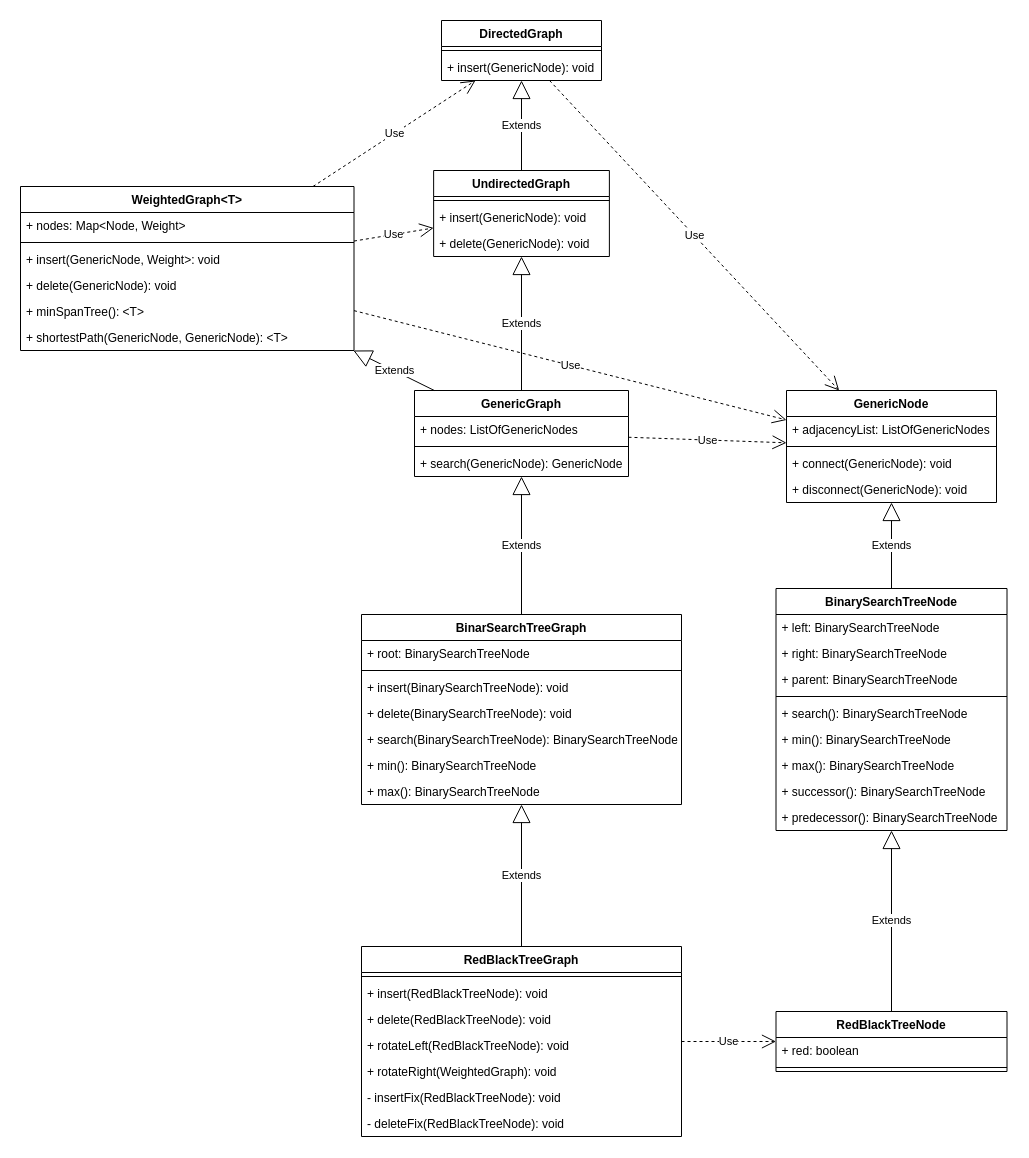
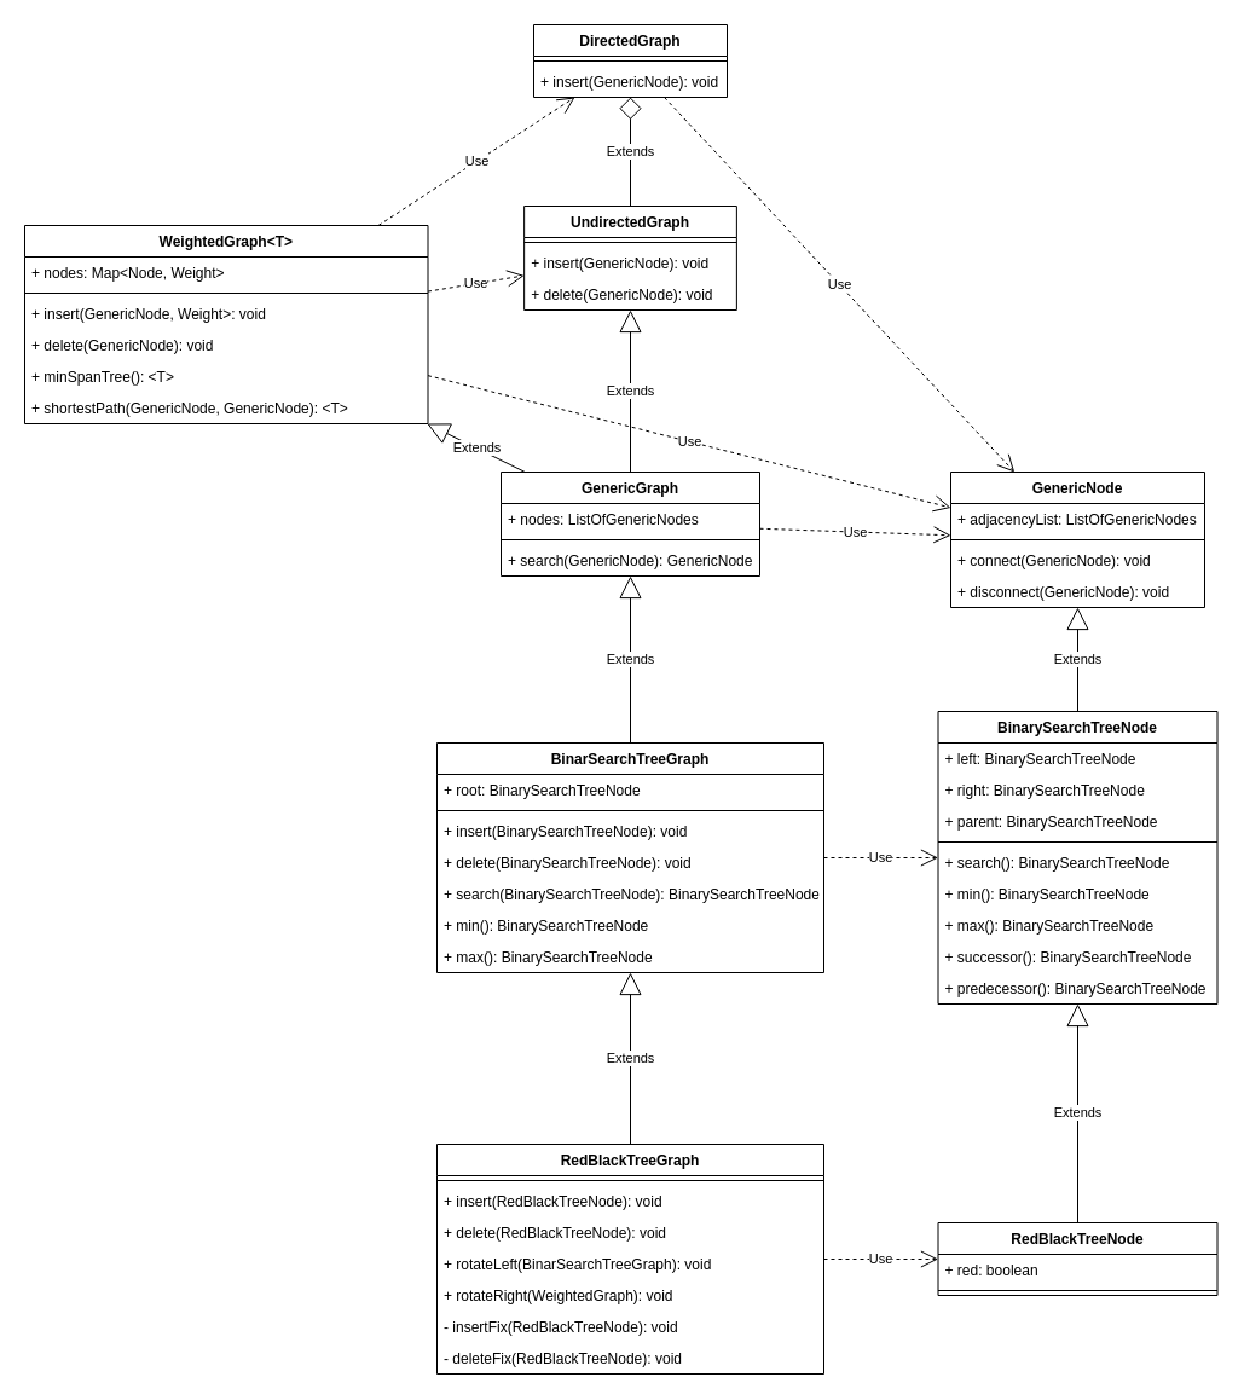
- <mxCell id="61" value="Extends" style="endArrow=block;endSize=16;endFill=0;html=1;rounded=0;" parent="1" source="54" target="58" edge="1"><mxGeometry width="160" relative="1" as="geometry"><mxPoint x="600" y="310" as="sourcePoint" /><mxPoint x="760" y="310" as="targetPoint" /></mxGeometry></mxCell>
+ <mxCell id="61" value="Extends" style="endArrow=diamond;endSize=16;endFill=0;html=1;rounded=0;" parent="1" source="54" target="58" edge="1"><mxGeometry width="160" relative="1" as="geometry"><mxPoint x="600" y="310" as="sourcePoint" /><mxPoint x="760" y="310" as="targetPoint" /></mxGeometry></mxCell>
+ <mxCell id="31" value="Use" style="endArrow=open;endSize=12;dashed=1;html=1;rounded=0;" parent="1" source="21" target="11" edge="1"><mxGeometry width="160" relative="1" as="geometry"><mxPoint x="521" y="890" as="sourcePoint" /><mxPoint x="681" y="890" as="targetPoint" /></mxGeometry></mxCell>
- <mxCell id="40" value="+ rotateLeft(RedBlackTreeNode): void" style="text;strokeColor=none;fillColor=none;align=left;verticalAlign=top;spacingLeft=4;spacingRight=4;overflow=hidden;rotatable=0;points=[[0,0.5],[1,0.5]];portConstraint=eastwest;" parent="36" vertex="1"><mxGeometry y="86" width="320" height="26" as="geometry" /></mxCell>
+ <mxCell id="40" value="+ rotateLeft(BinarSearchTreeGraph): void" style="text;strokeColor=none;fillColor=none;align=left;verticalAlign=top;spacingLeft=4;spacingRight=4;overflow=hidden;rotatable=0;points=[[0,0.5],[1,0.5]];portConstraint=eastwest;" parent="36" vertex="1"><mxGeometry y="86" width="320" height="26" as="geometry" /></mxCell>
